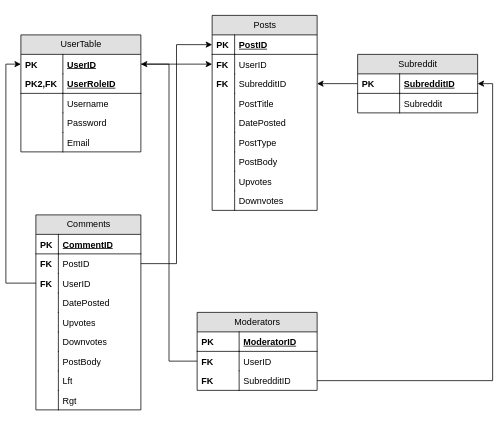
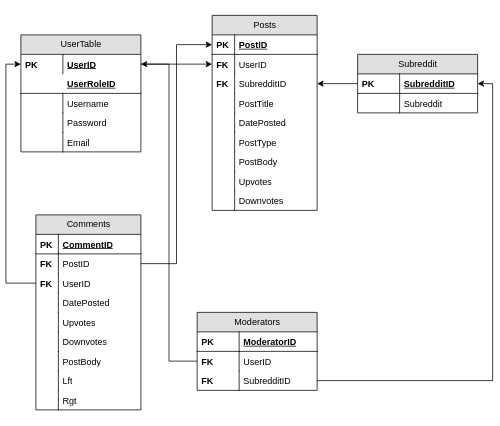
- <mxCell id="25" value="PK2,FK" style="shape=partialRectangle;top=0;left=0;bottom=0;html=1;fillColor=none;align=left;verticalAlign=top;spacingLeft=4;spacingRight=4;whiteSpace=wrap;overflow=hidden;rotatable=0;points=[];portConstraint=eastwest;part=1;fontStyle=1" parent="24" vertex="1" connectable="0"><mxGeometry width="56" height="26" as="geometry" /></mxCell>
